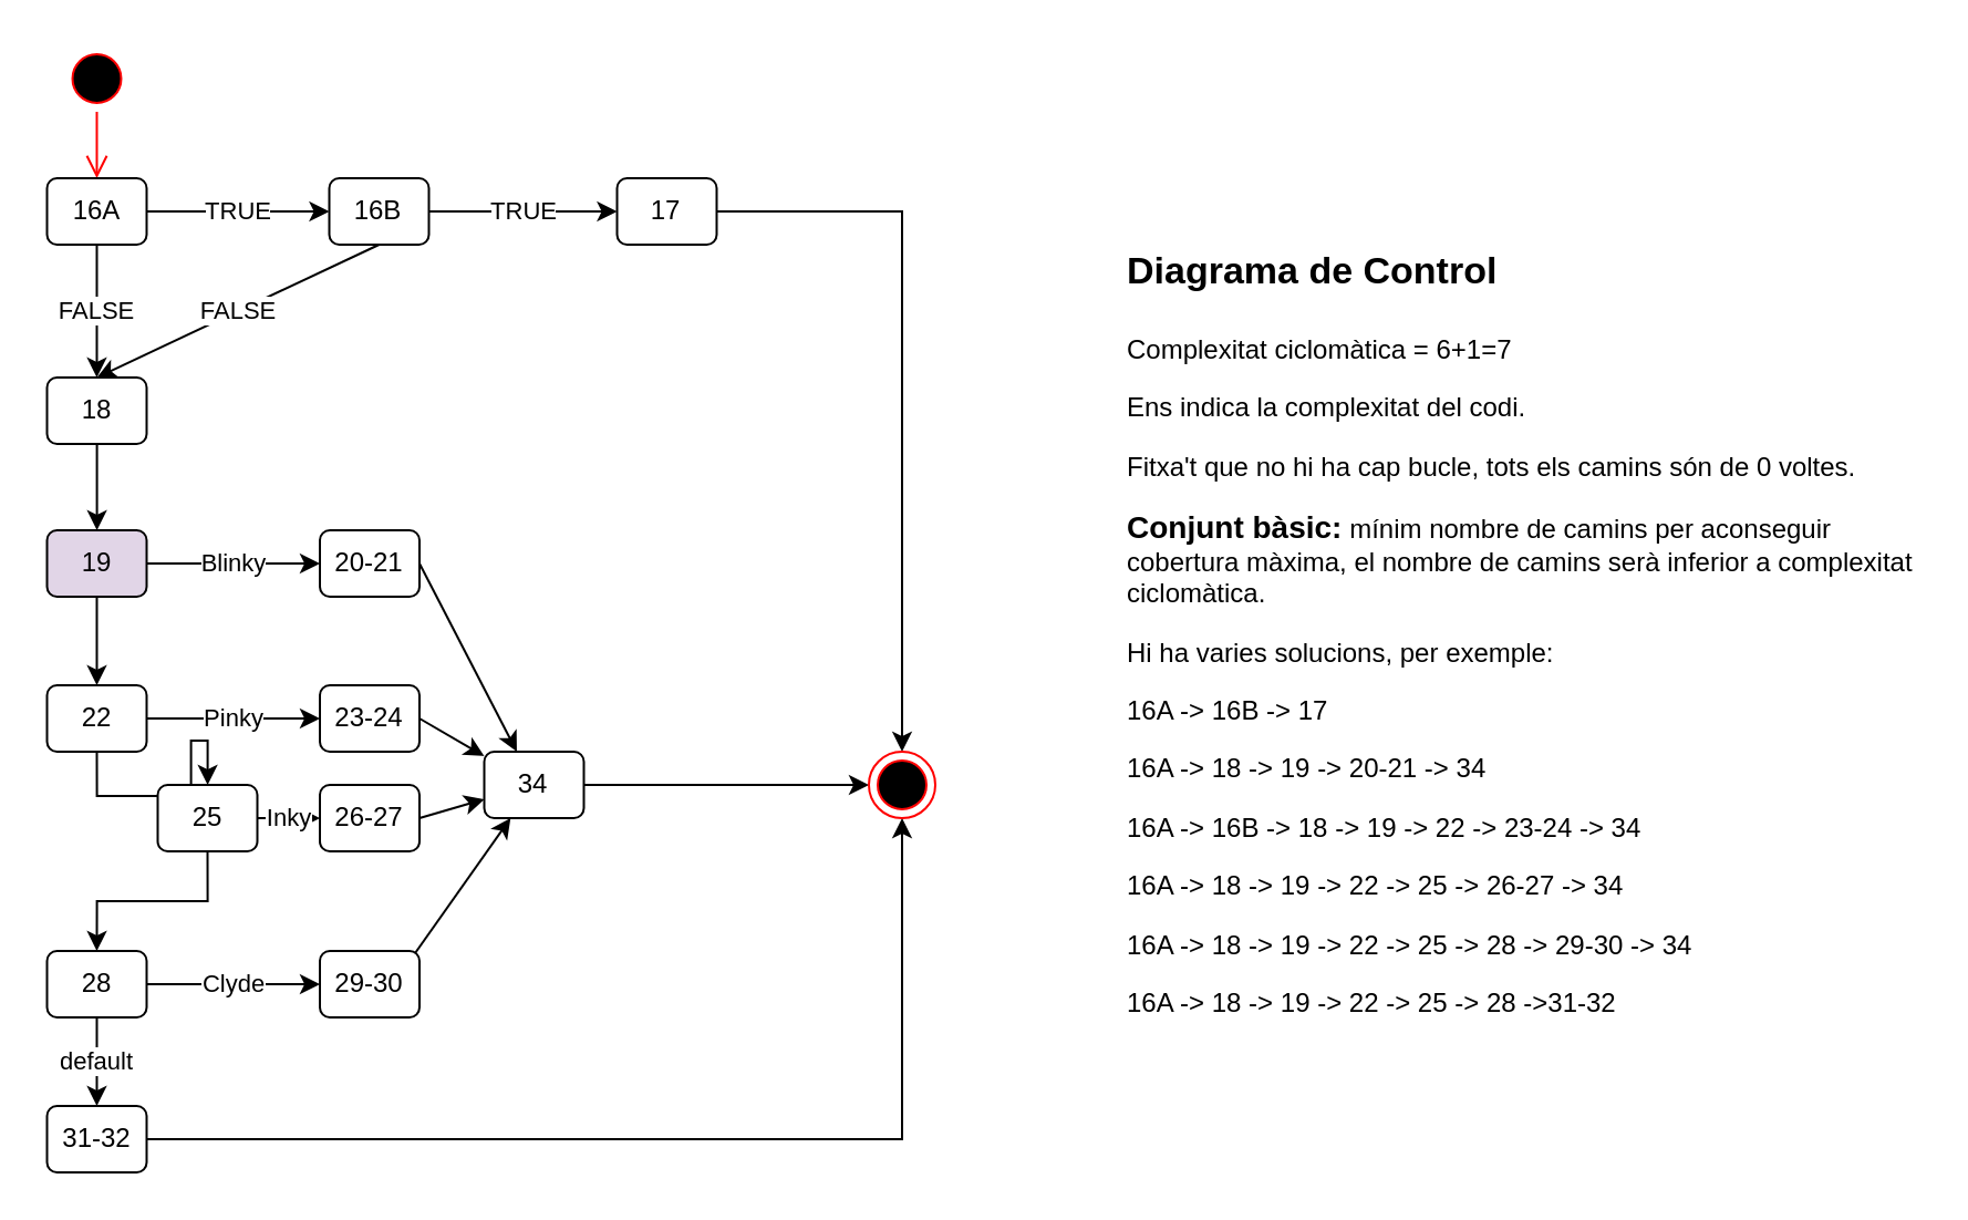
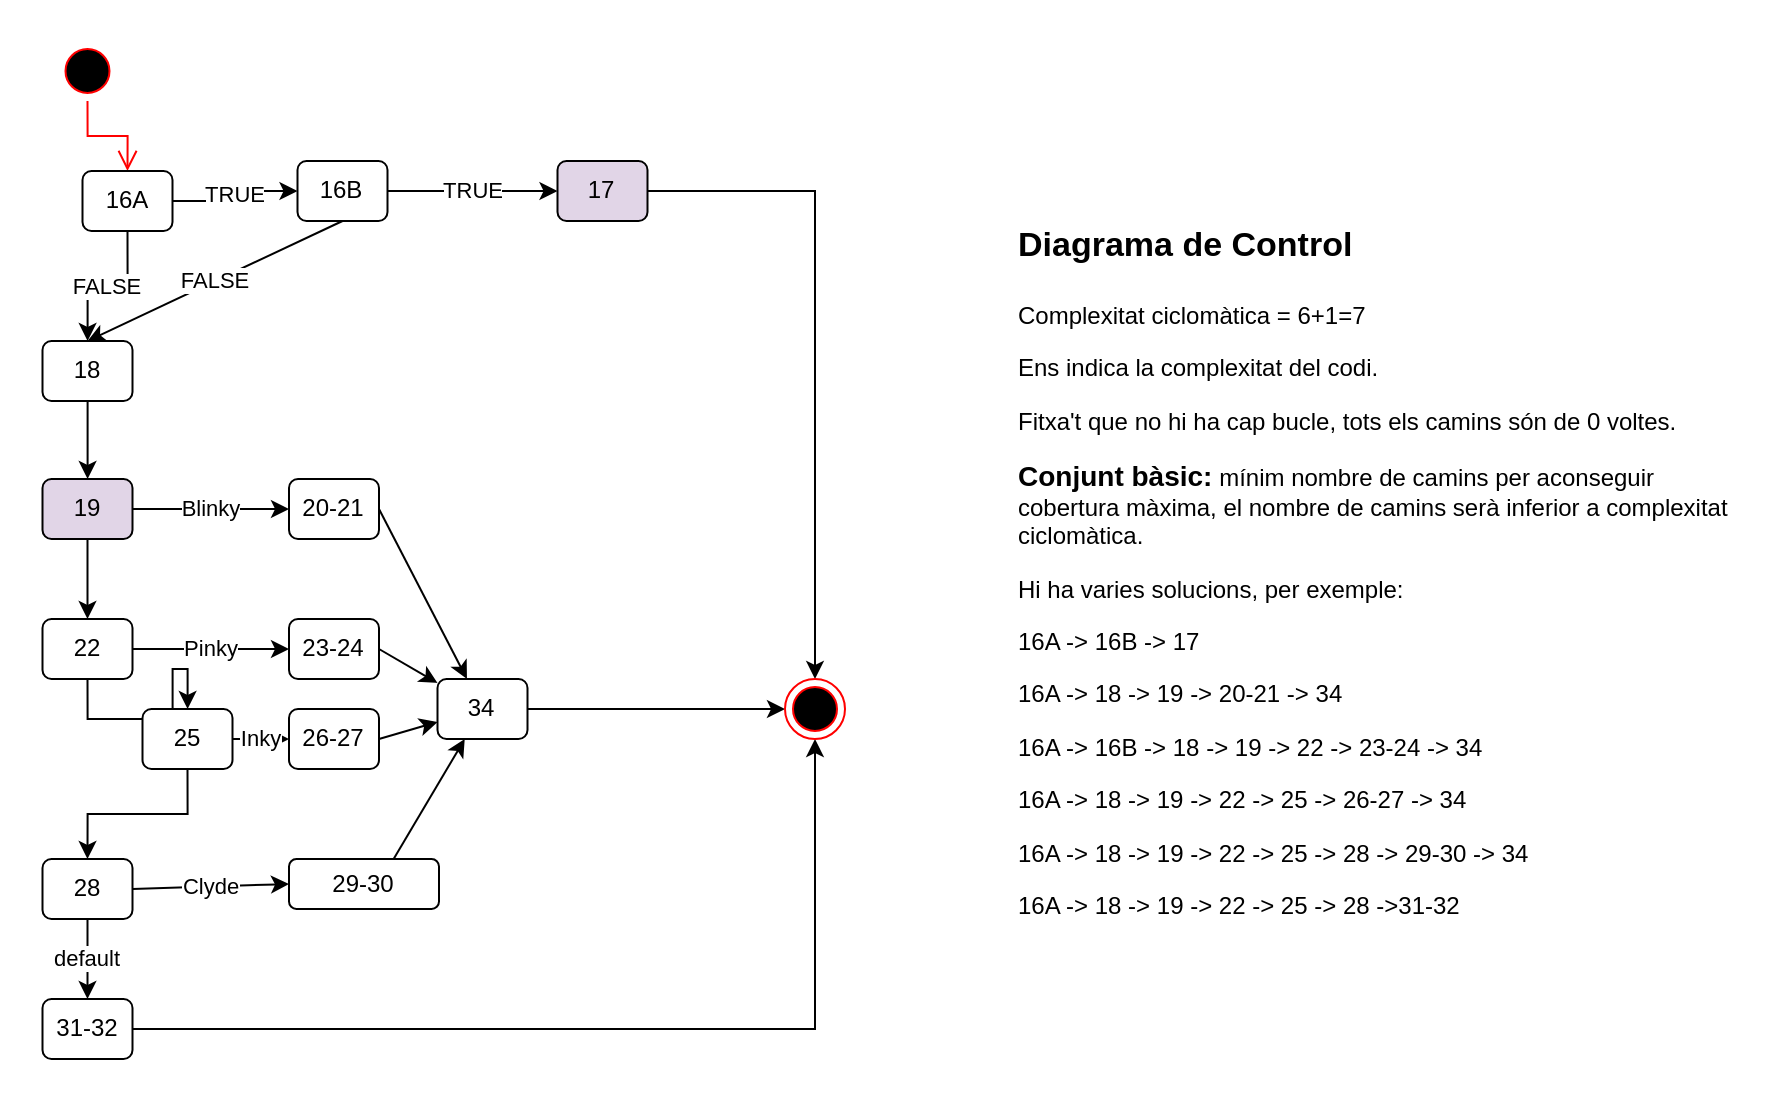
- <mxCell id="6" value="16A" style="rounded=1;whiteSpace=wrap;html=1;" parent="1" vertex="1"><mxGeometry x="20.75" y="80" width="45" height="30" as="geometry" /></mxCell>
+ <mxCell id="6" value="16A" style="rounded=1;whiteSpace=wrap;html=1;" parent="1" vertex="1"><mxGeometry x="40.75" y="85" width="45" height="30" as="geometry" /></mxCell>
- <mxCell id="11" value="17" style="rounded=1;whiteSpace=wrap;html=1;" parent="1" vertex="1"><mxGeometry x="278.25" y="80" width="45" height="30" as="geometry" /></mxCell>
+ <mxCell id="11" value="17" style="rounded=1;whiteSpace=wrap;html=1;fillColor=#e1d5e7;" parent="1" vertex="1"><mxGeometry x="278.25" y="80" width="45" height="30" as="geometry" /></mxCell>
- <mxCell id="26" value="29-30" style="rounded=1;whiteSpace=wrap;html=1;" parent="1" vertex="1"><mxGeometry x="144" y="429" width="45" height="30" as="geometry" /></mxCell>
+ <mxCell id="26" value="29-30" style="rounded=1;whiteSpace=wrap;html=1;" parent="1" vertex="1"><mxGeometry x="144" y="429" width="75" height="25" as="geometry" /></mxCell>
